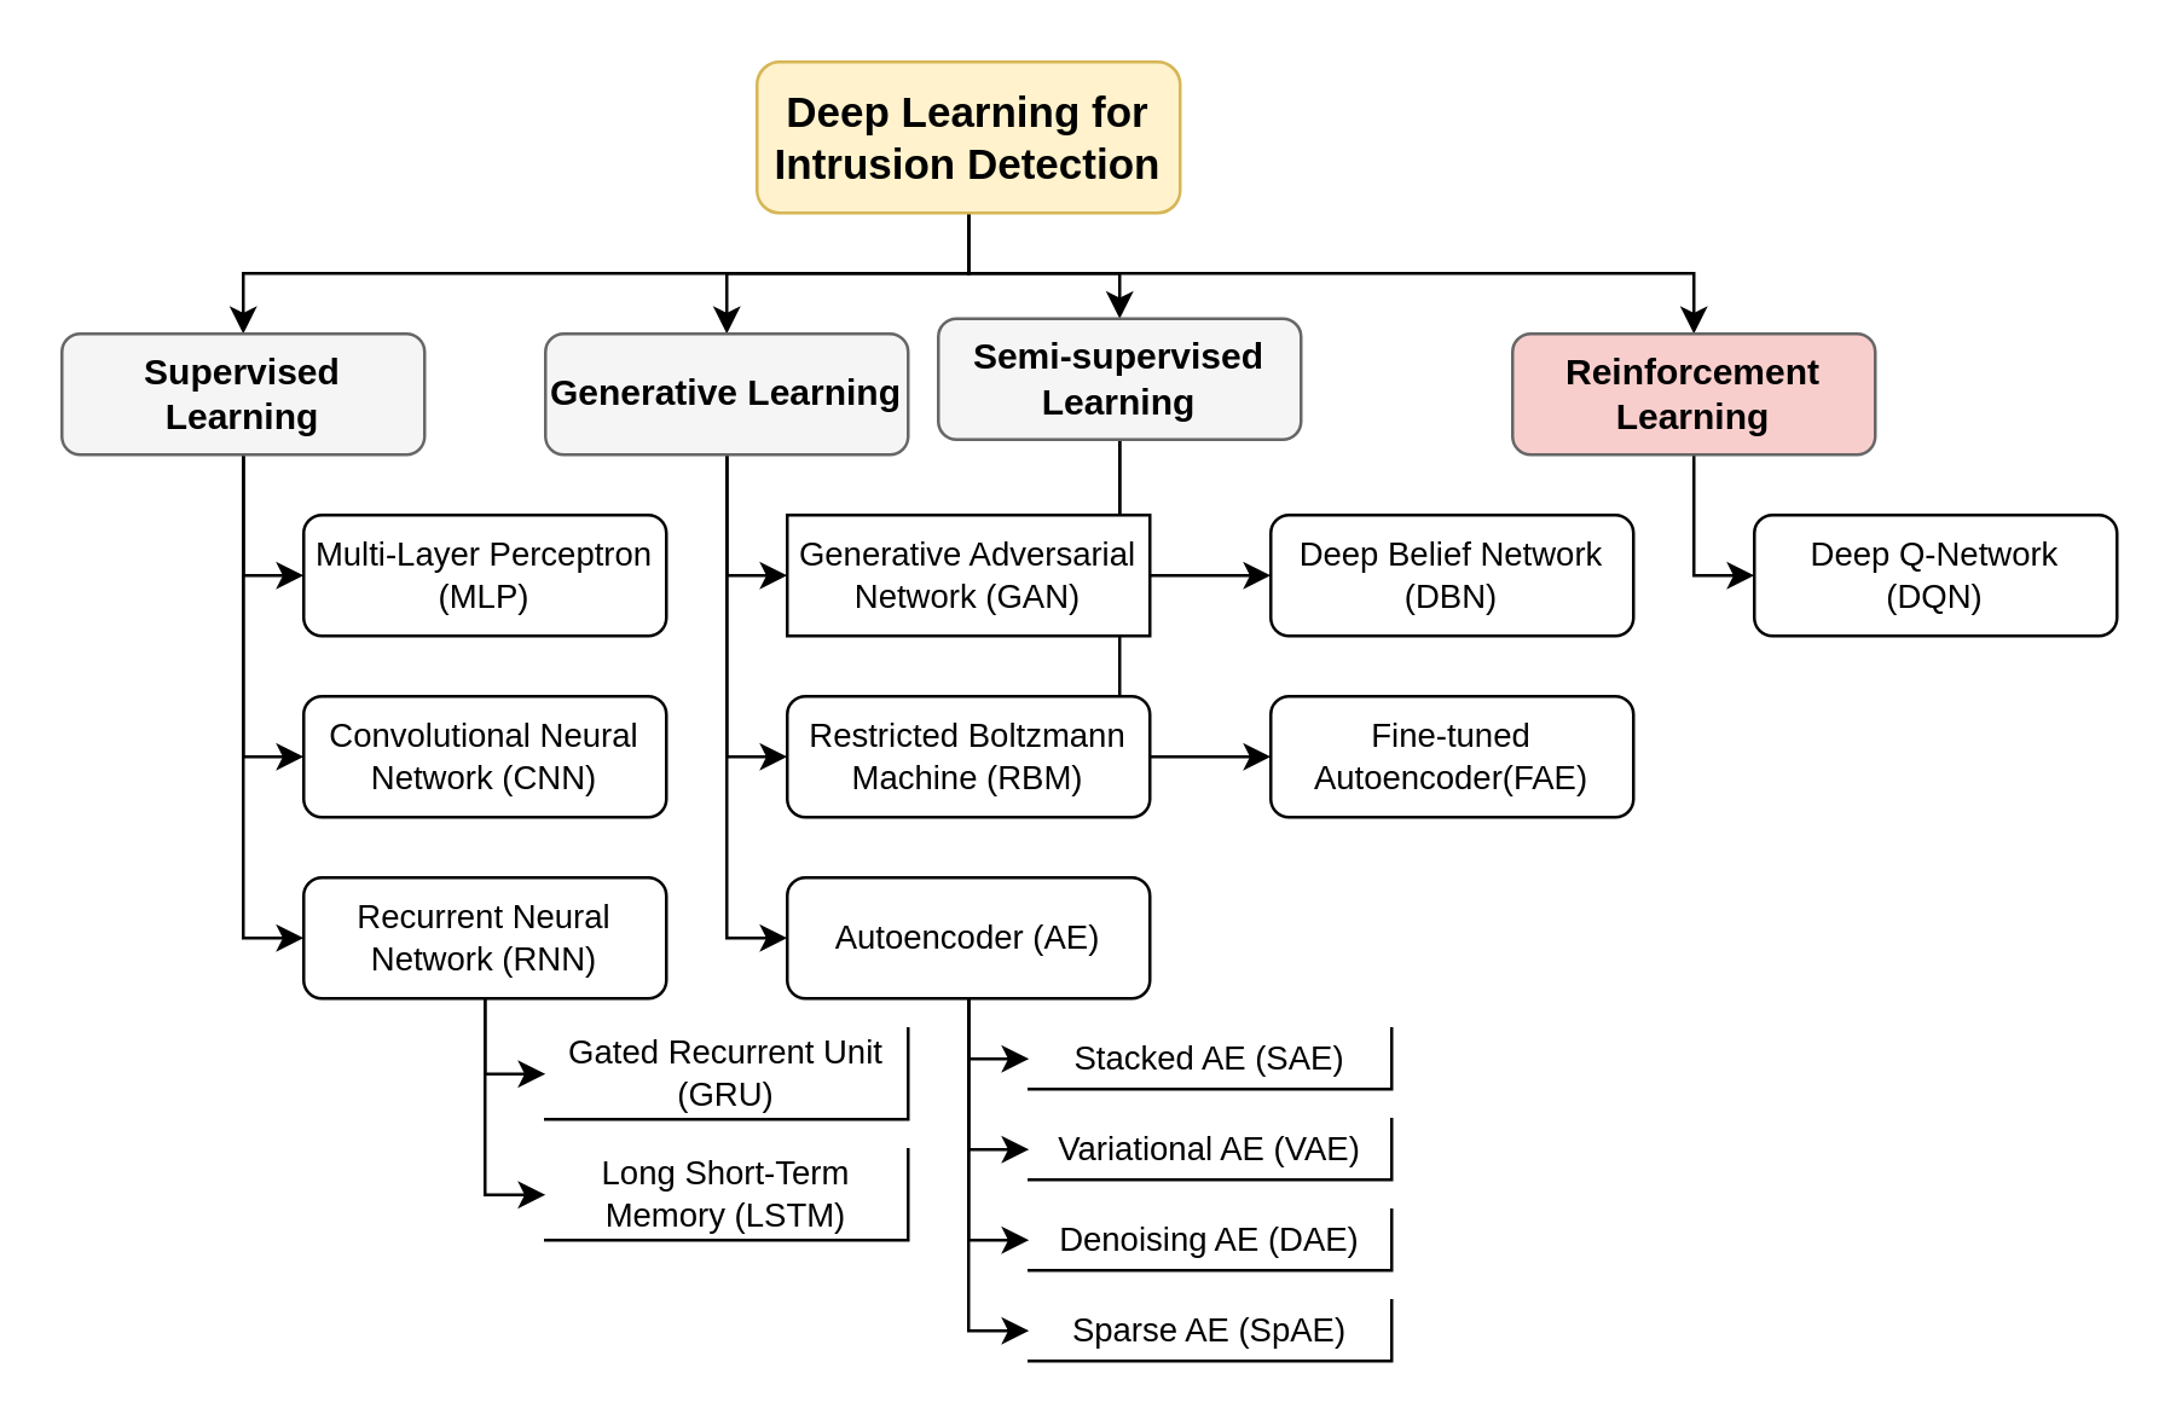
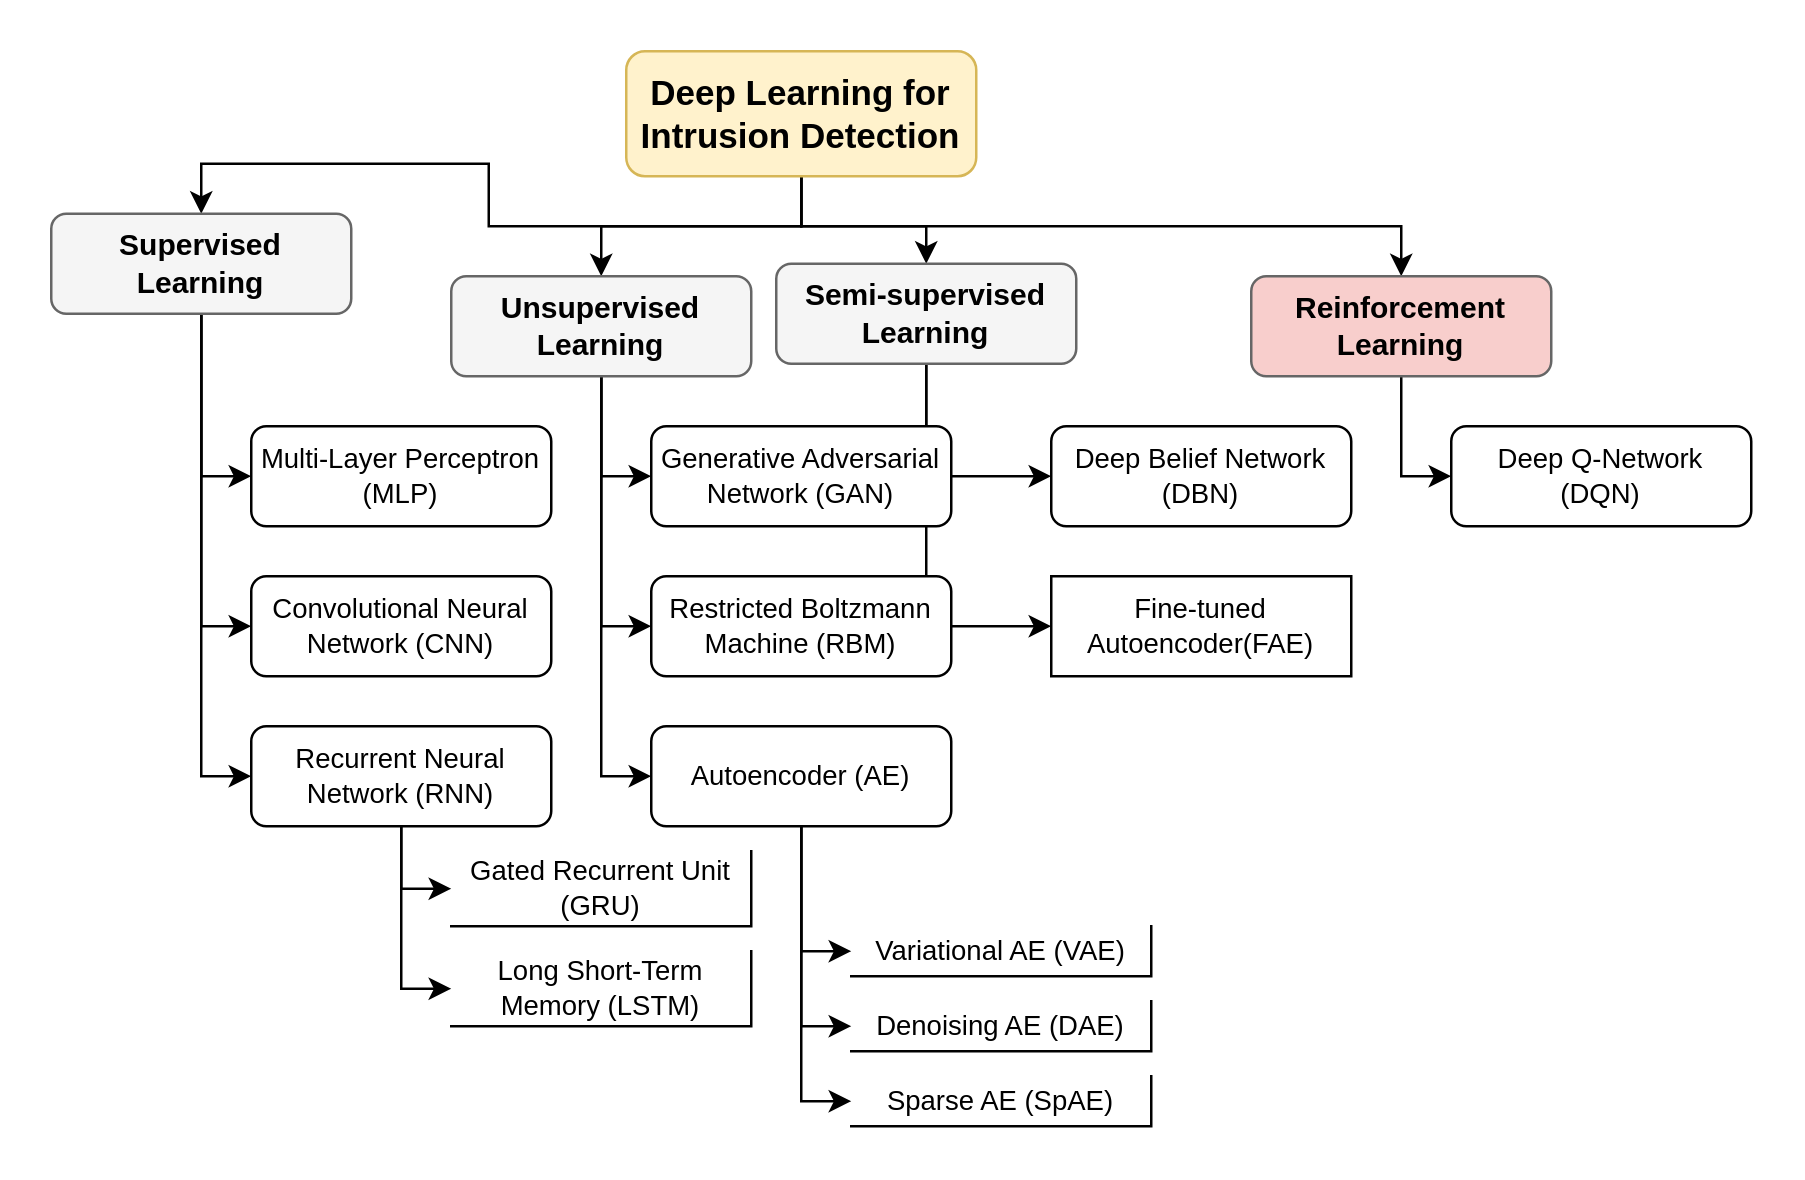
- <mxCell id="10" value="Supervised Learning" style="rounded=1;whiteSpace=wrap;html=1;fillColor=#f5f5f5;fontColor=#000000;strokeColor=#666666;fontStyle=1" parent="1" vertex="1"><mxGeometry x="20" y="110" width="120" height="40" as="geometry" /></mxCell>
+ <mxCell id="10" value="Supervised Learning" style="rounded=1;whiteSpace=wrap;html=1;fillColor=#f5f5f5;fontColor=#000000;strokeColor=#666666;fontStyle=1" parent="1" vertex="1"><mxGeometry x="20" y="85" width="120" height="40" as="geometry" /></mxCell>
- <mxCell id="14" value="Generative Learning" style="rounded=1;whiteSpace=wrap;html=1;fillColor=#f5f5f5;fontColor=#000000;strokeColor=#666666;fontStyle=1" parent="1" vertex="1"><mxGeometry x="180" y="110" width="120" height="40" as="geometry" /></mxCell>
+ <mxCell id="14" value="Unsupervised Learning" style="rounded=1;whiteSpace=wrap;html=1;fillColor=#f5f5f5;fontColor=#000000;strokeColor=#666666;fontStyle=1" parent="1" vertex="1"><mxGeometry x="180" y="110" width="120" height="40" as="geometry" /></mxCell>
- <mxCell id="28" value="Generative Adversarial Network (GAN)" style="whiteSpace=wrap;html=1;fontSize=11;rounded=0;" parent="1" vertex="1"><mxGeometry x="260" y="170" width="120" height="40" as="geometry" /></mxCell>
+ <mxCell id="28" value="Generative Adversarial Network (GAN)" style="rounded=1;whiteSpace=wrap;html=1;fontSize=11;" parent="1" vertex="1"><mxGeometry x="260" y="170" width="120" height="40" as="geometry" /></mxCell>
- <mxCell id="31" value="Fine-tuned &lt;br&gt;Autoencoder(FAE)" style="rounded=1;whiteSpace=wrap;html=1;fontSize=11;" parent="1" vertex="1"><mxGeometry x="420" y="230" width="120" height="40" as="geometry" /></mxCell>
+ <mxCell id="31" value="Fine-tuned &lt;br&gt;Autoencoder(FAE)" style="whiteSpace=wrap;html=1;fontSize=11;rounded=0;" parent="1" vertex="1"><mxGeometry x="420" y="230" width="120" height="40" as="geometry" /></mxCell>
- <mxCell id="24" style="edgeStyle=orthogonalEdgeStyle;rounded=0;orthogonalLoop=1;jettySize=auto;html=1;exitX=0.5;exitY=1;exitDx=0;exitDy=0;entryX=0;entryY=0.5;entryDx=0;entryDy=0;fontSize=11;fontColor=#000000;" parent="1" source="27" target="36" edge="1"><mxGeometry relative="1" as="geometry"><Array as="points"><mxPoint x="320" y="350" /></Array></mxGeometry></mxCell>
- <mxCell id="36" value="Stacked AE (SAE)" style="shape=partialRectangle;whiteSpace=wrap;html=1;top=0;left=0;fillColor=none;fontSize=11;fontColor=#000000;" parent="1" vertex="1"><mxGeometry x="340" y="340" width="120" height="20" as="geometry" /></mxCell>
